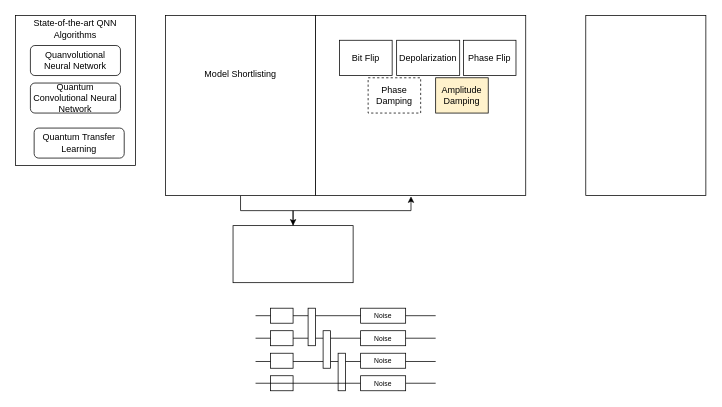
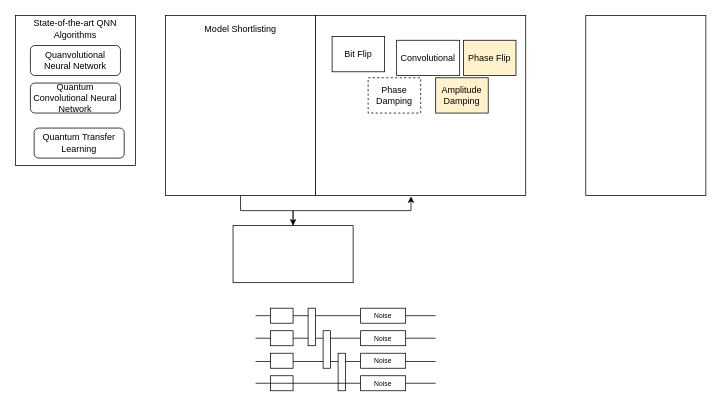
- <mxCell id="13" value="Bit Flip" style="rounded=0;whiteSpace=wrap;html=1;" vertex="1" parent="1"><mxGeometry x="452" y="53" width="70" height="47" as="geometry" /></mxCell>
+ <mxCell id="13" value="Bit Flip" style="rounded=0;whiteSpace=wrap;html=1;" vertex="1" parent="1"><mxGeometry x="442" y="48" width="70" height="47" as="geometry" /></mxCell>
- <mxCell id="14" value="Depolarization" style="rounded=0;whiteSpace=wrap;html=1;" vertex="1" parent="1"><mxGeometry x="528" y="53" width="84" height="47" as="geometry" /></mxCell>
+ <mxCell id="14" value="Convolutional" style="rounded=0;whiteSpace=wrap;html=1;" vertex="1" parent="1"><mxGeometry x="528" y="53" width="84" height="47" as="geometry" /></mxCell>
- <mxCell id="16" value="Phase Flip" style="rounded=0;whiteSpace=wrap;html=1;" vertex="1" parent="1"><mxGeometry x="617" y="53" width="70" height="47" as="geometry" /></mxCell>
+ <mxCell id="16" value="Phase Flip" style="rounded=0;whiteSpace=wrap;html=1;fillColor=#fff2cc;" vertex="1" parent="1"><mxGeometry x="617" y="53" width="70" height="47" as="geometry" /></mxCell>
- <mxCell id="11" value="Model Shortlisting" style="text;html=1;align=center;verticalAlign=middle;whiteSpace=wrap;rounded=0;" vertex="1" parent="1"><mxGeometry x="230" y="83" width="180" height="30" as="geometry" /></mxCell>
+ <mxCell id="11" value="Model Shortlisting" style="text;html=1;align=center;verticalAlign=middle;whiteSpace=wrap;rounded=0;" vertex="1" parent="1"><mxGeometry x="230" y="23" width="180" height="30" as="geometry" /></mxCell>
